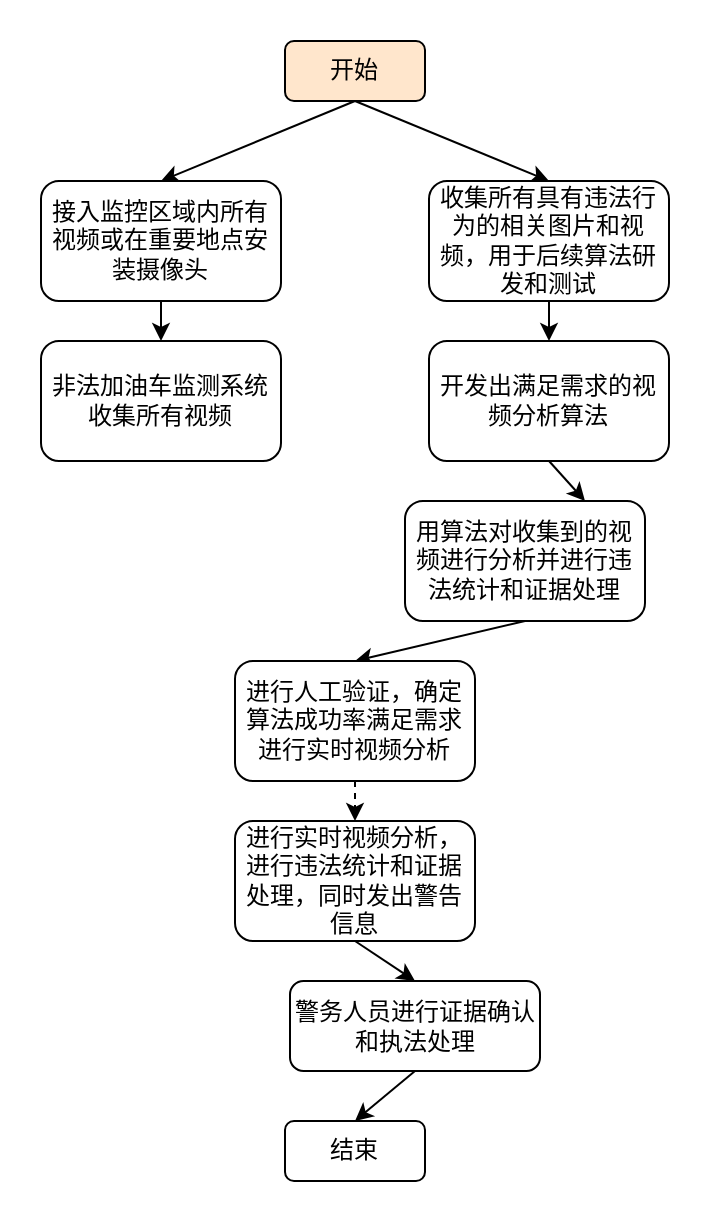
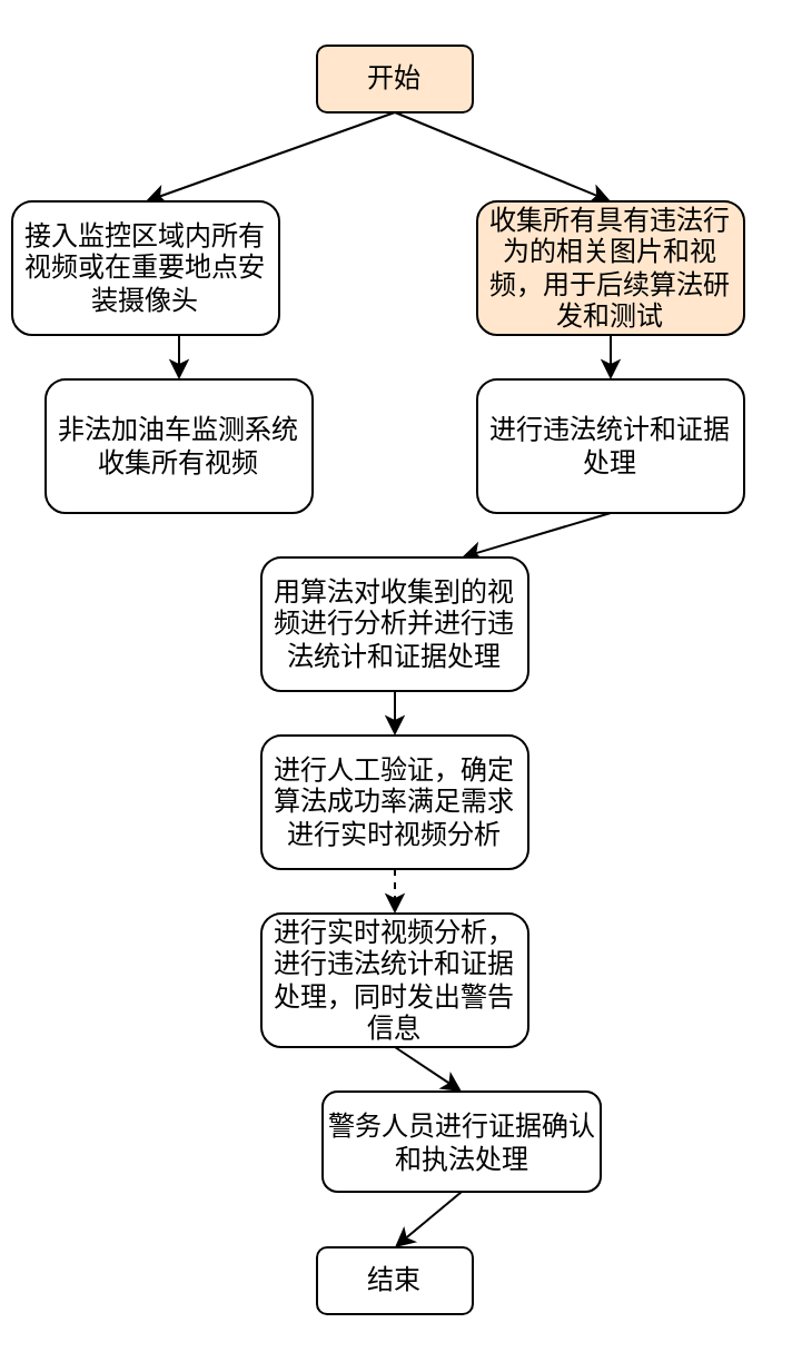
- <mxCell id="7" value="接入监控区域内所有视频或在重要地点安装摄像头" style="rounded=1;whiteSpace=wrap;html=1;" vertex="1" parent="1"><mxGeometry x="20" y="90" width="120" height="60" as="geometry" /></mxCell>
+ <mxCell id="7" value="接入监控区域内所有视频或在重要地点安装摄像头" style="rounded=1;whiteSpace=wrap;html=1;" vertex="1" parent="1"><mxGeometry x="5" y="90" width="120" height="60" as="geometry" /></mxCell>
- <mxCell id="10" value="收集所有具有违法行为的相关图片和视频，用于后续算法研发和测试" style="rounded=1;whiteSpace=wrap;html=1;" vertex="1" parent="1"><mxGeometry x="214" y="90" width="120" height="60" as="geometry" /></mxCell>
+ <mxCell id="10" value="收集所有具有违法行为的相关图片和视频，用于后续算法研发和测试" style="rounded=1;whiteSpace=wrap;html=1;fillColor=#ffe6cc;" vertex="1" parent="1"><mxGeometry x="214" y="90" width="120" height="60" as="geometry" /></mxCell>
- <mxCell id="12" value="开发出满足需求的视频分析算法" style="rounded=1;whiteSpace=wrap;html=1;" vertex="1" parent="1"><mxGeometry x="214" y="170" width="120" height="60" as="geometry" /></mxCell>
+ <mxCell id="12" value="进行违法统计和证据处理" style="rounded=1;whiteSpace=wrap;html=1;" vertex="1" parent="1"><mxGeometry x="214" y="170" width="120" height="60" as="geometry" /></mxCell>
- <mxCell id="14" value="用算法对收集到的视频进行分析并进行违法统计和证据处理" style="rounded=1;whiteSpace=wrap;html=1;" vertex="1" parent="1"><mxGeometry x="202" y="250" width="120" height="60" as="geometry" /></mxCell>
+ <mxCell id="14" value="用算法对收集到的视频进行分析并进行违法统计和证据处理" style="rounded=1;whiteSpace=wrap;html=1;" vertex="1" parent="1"><mxGeometry x="117" y="250" width="120" height="60" as="geometry" /></mxCell>
